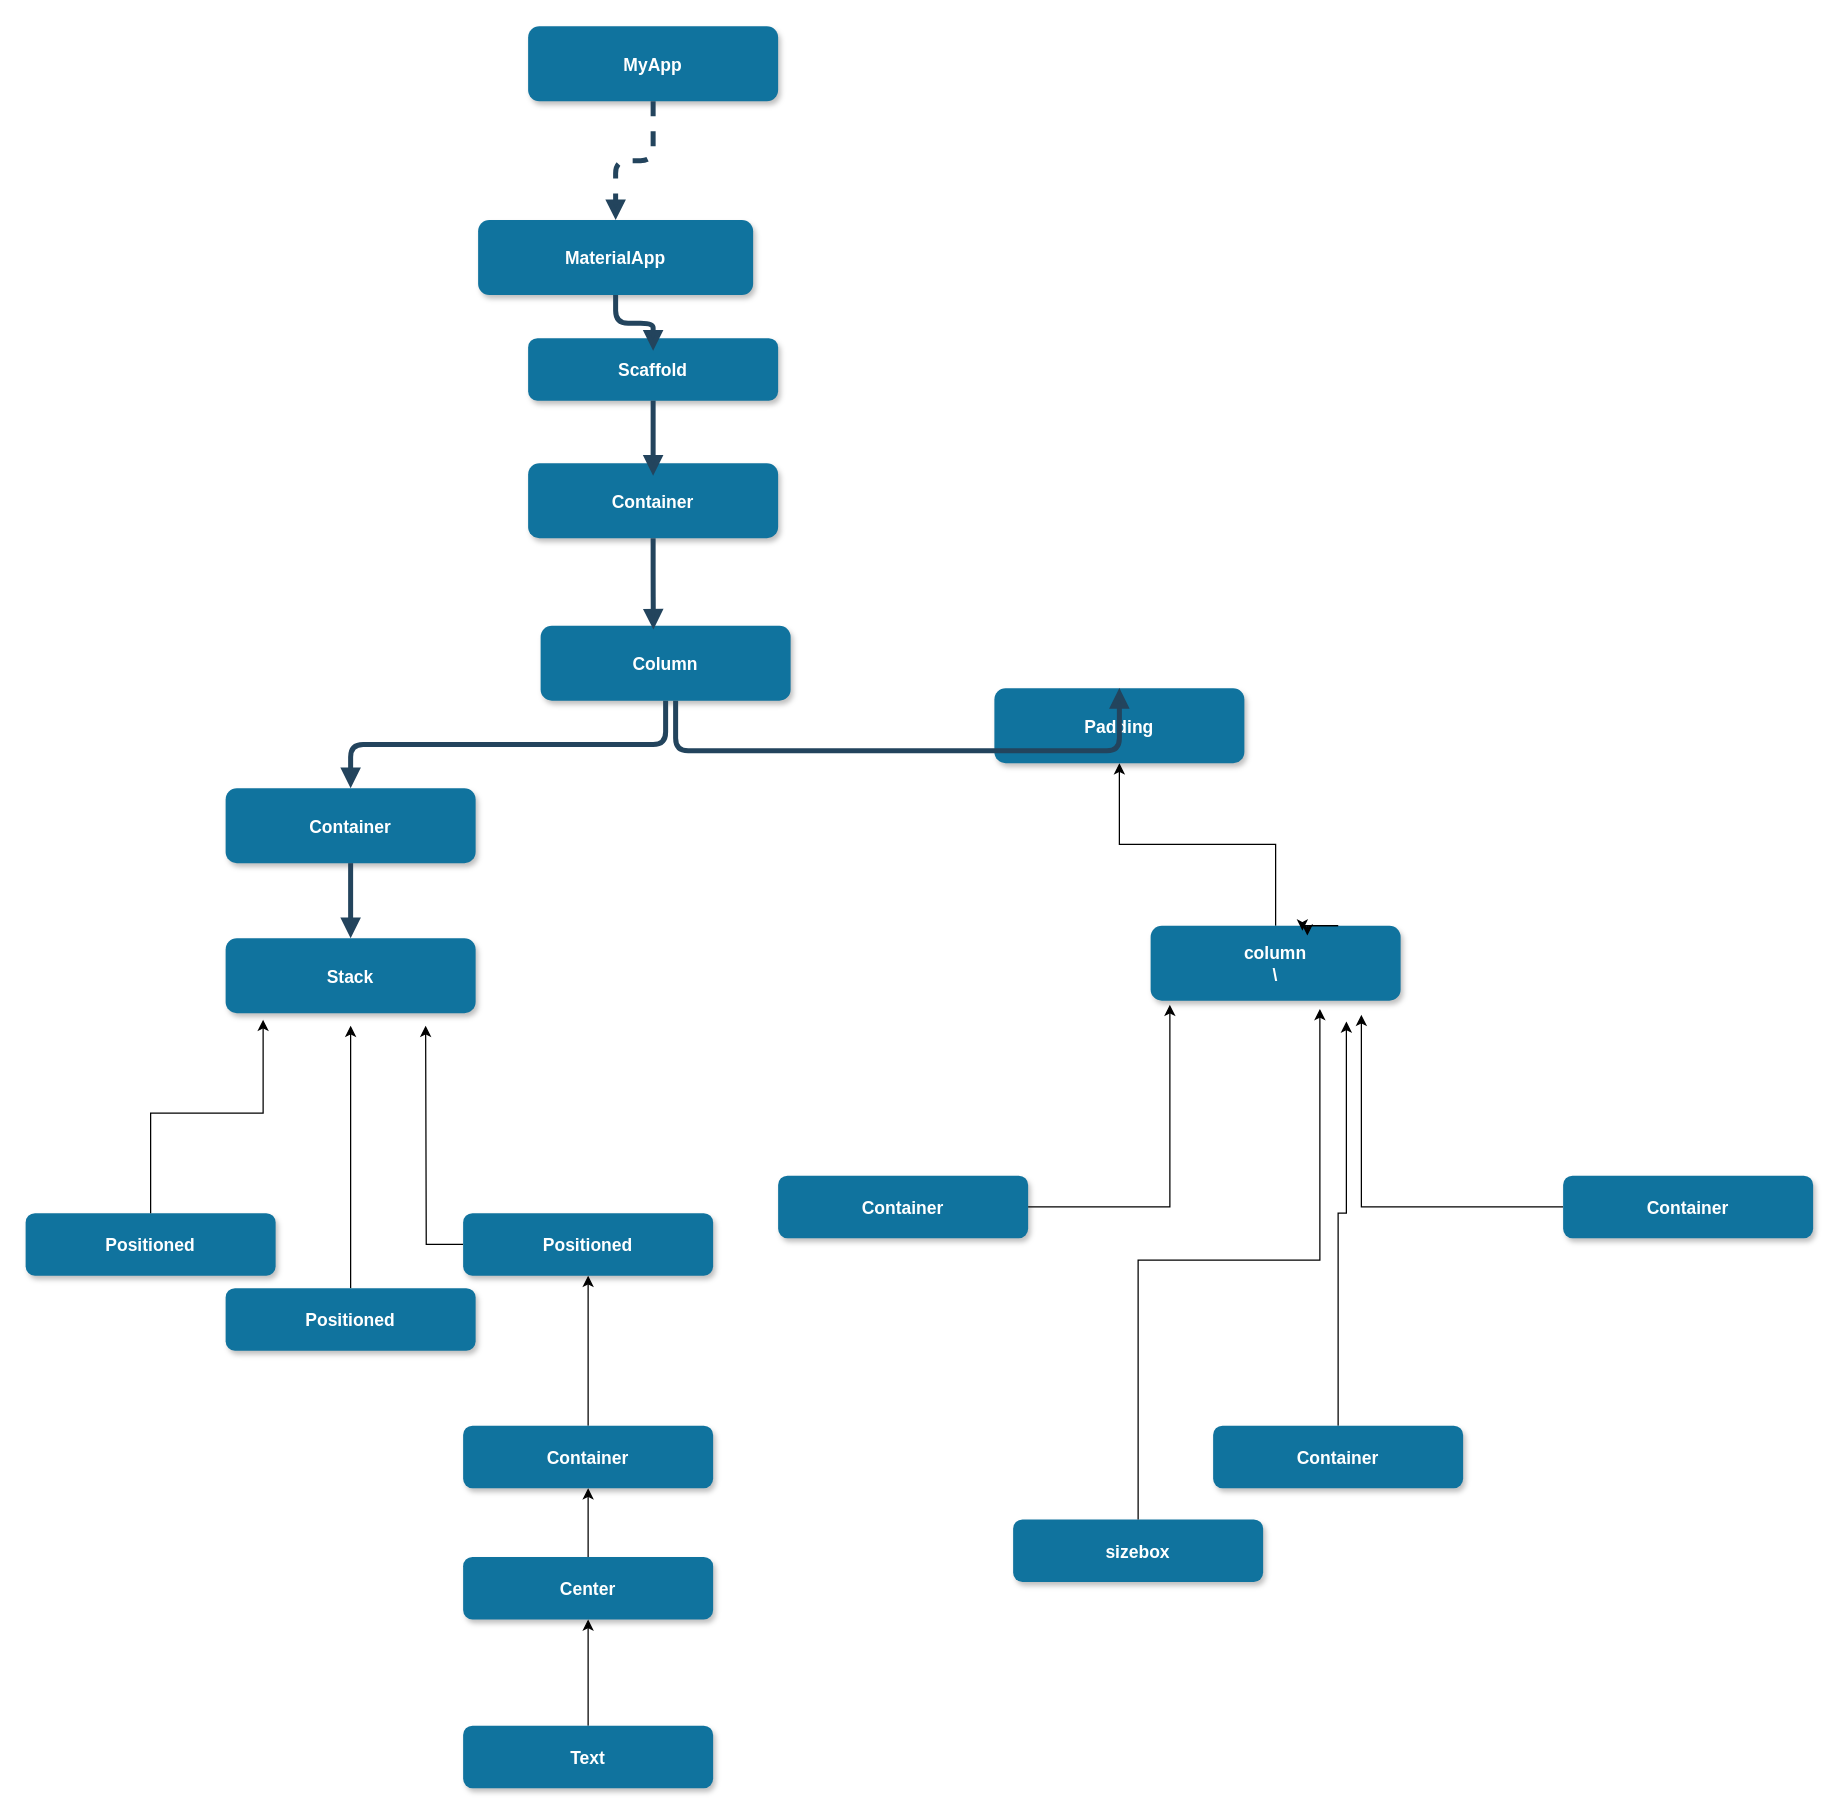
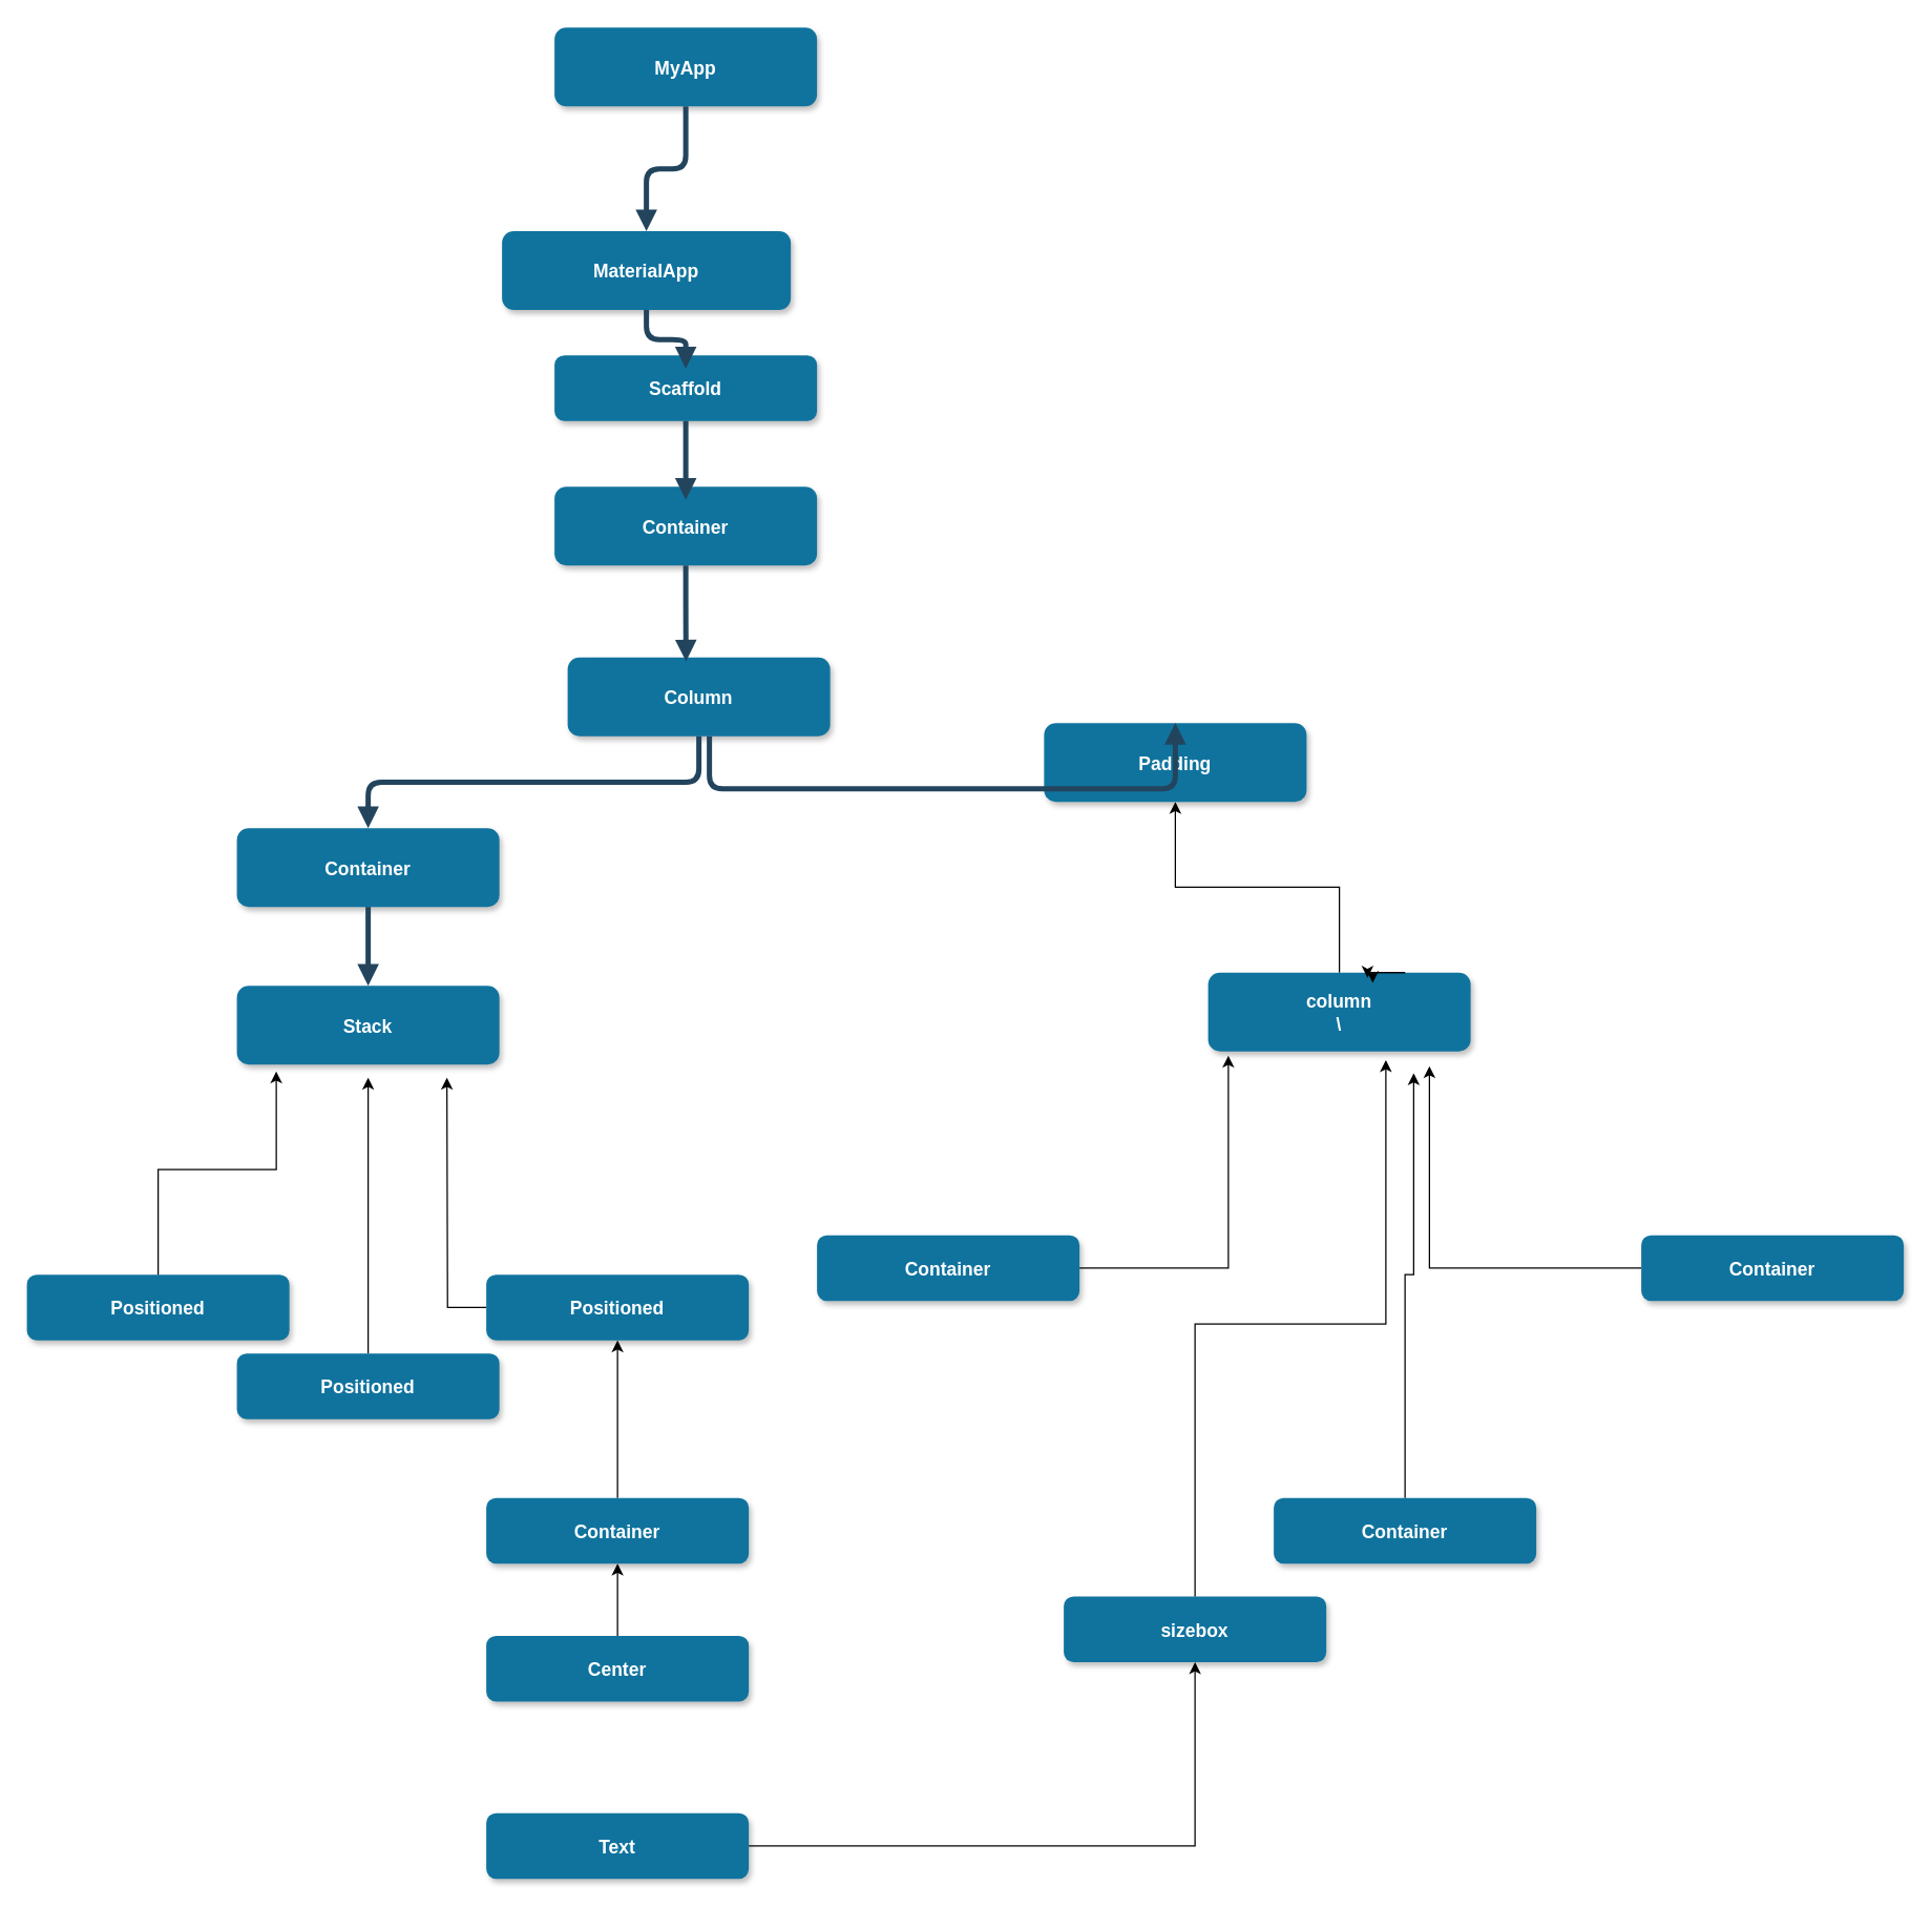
- <mxCell id="13" value="" style="edgeStyle=elbowEdgeStyle;elbow=vertical;strokeWidth=4;endArrow=block;endFill=1;fontStyle=1;strokeColor=#23445D;dashed=1;" parent="1" source="2" target="3" edge="1"><mxGeometry x="22" y="165.5" width="100" height="100" as="geometry"><mxPoint x="-228" y="95.5" as="sourcePoint" /><mxPoint x="-128" y="-4.5" as="targetPoint" /></mxGeometry></mxCell>
+ <mxCell id="13" value="" style="edgeStyle=elbowEdgeStyle;elbow=vertical;strokeWidth=4;endArrow=block;endFill=1;fontStyle=1;strokeColor=#23445D;" parent="1" source="2" target="3" edge="1"><mxGeometry x="22" y="165.5" width="100" height="100" as="geometry"><mxPoint x="-228" y="95.5" as="sourcePoint" /><mxPoint x="-128" y="-4.5" as="targetPoint" /></mxGeometry></mxCell>
- <mxCell id="30" value="" style="edgeStyle=orthogonalEdgeStyle;rounded=0;orthogonalLoop=1;jettySize=auto;html=1;" edge="1" parent="1" source="31" target="29"><mxGeometry relative="1" as="geometry" /></mxCell>
+ <mxCell id="30" value="" style="edgeStyle=orthogonalEdgeStyle;rounded=0;orthogonalLoop=1;jettySize=auto;html=1;" edge="1" parent="1" source="31" target="37"><mxGeometry relative="1" as="geometry" /></mxCell>
